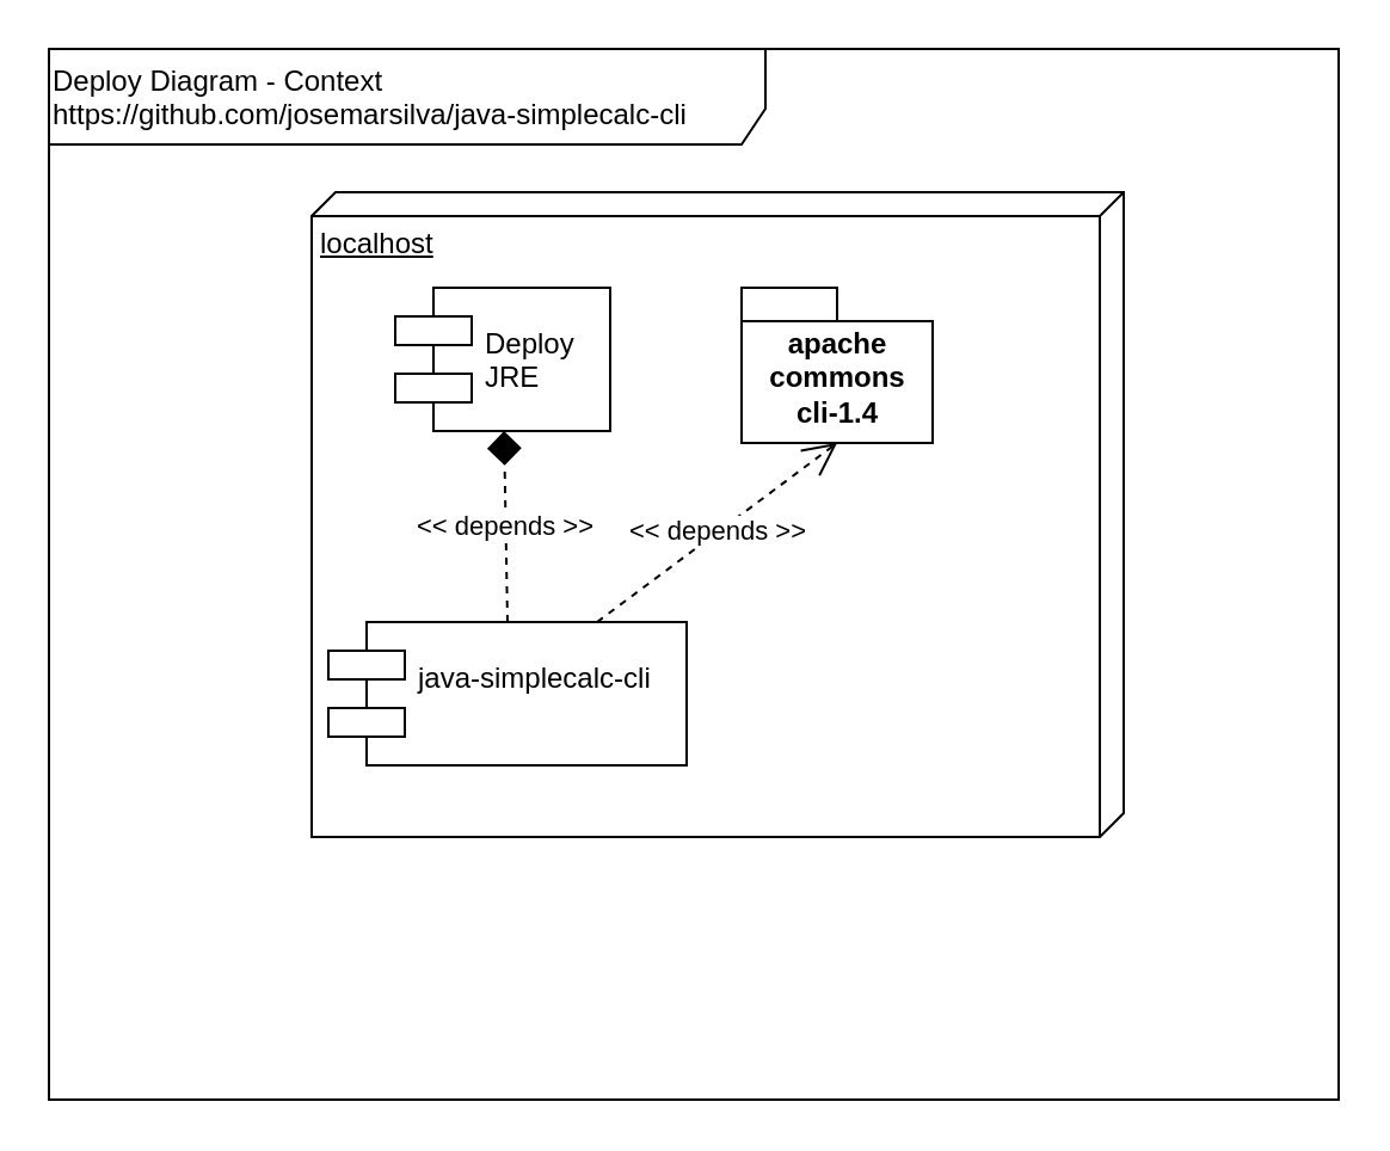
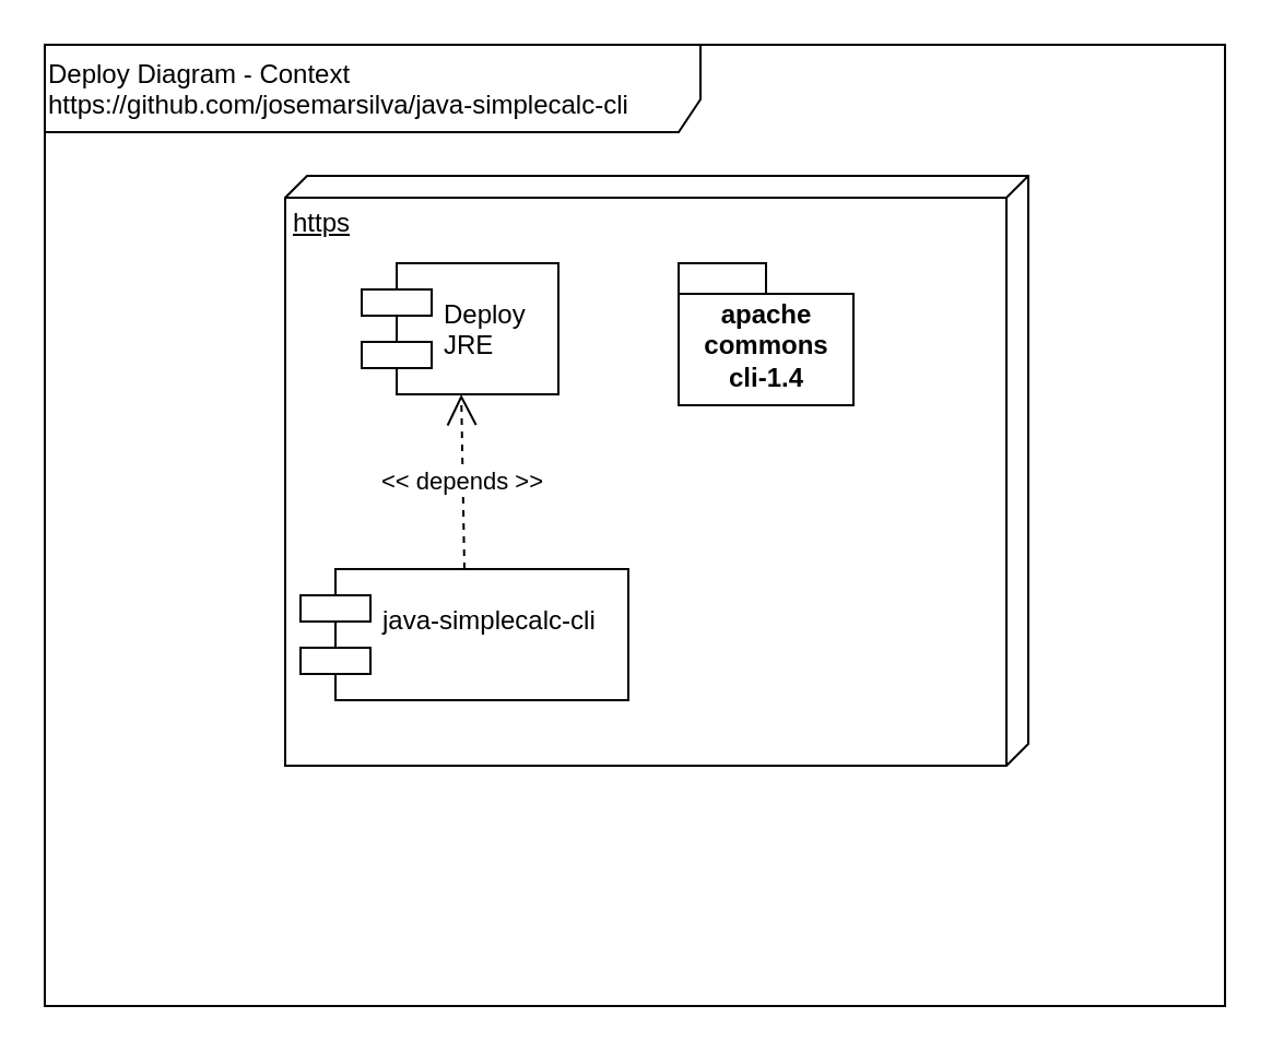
- <mxCell id="3" value="localhost" style="verticalAlign=top;align=left;spacingTop=8;spacingLeft=2;spacingRight=12;shape=cube;size=10;direction=south;fontStyle=4;html=1;" vertex="1" parent="1"><mxGeometry x="130" y="80" width="340" height="270" as="geometry" /></mxCell>
+ <mxCell id="3" value="https" style="verticalAlign=top;align=left;spacingTop=8;spacingLeft=2;spacingRight=12;shape=cube;size=10;direction=south;fontStyle=4;html=1;" vertex="1" parent="1"><mxGeometry x="130" y="80" width="340" height="270" as="geometry" /></mxCell>
- <mxCell id="6" value="&amp;lt;&amp;lt; depends &amp;gt;&amp;gt;" style="endArrow=diamond;endSize=12;dashed=1;html=1;exitX=0.5;exitY=0;exitDx=0;exitDy=0;" edge="1" parent="1" source="5" target="4"><mxGeometry width="160" relative="1" as="geometry"><mxPoint x="300" y="190" as="sourcePoint" /><mxPoint x="460" y="190" as="targetPoint" /></mxGeometry></mxCell>
+ <mxCell id="6" value="&amp;lt;&amp;lt; depends &amp;gt;&amp;gt;" style="endArrow=open;endSize=12;dashed=1;html=1;exitX=0.5;exitY=0;exitDx=0;exitDy=0;" edge="1" parent="1" source="5" target="4"><mxGeometry width="160" relative="1" as="geometry"><mxPoint x="300" y="190" as="sourcePoint" /><mxPoint x="460" y="190" as="targetPoint" /></mxGeometry></mxCell>
- <mxCell id="8" value="&amp;lt;&amp;lt; depends &amp;gt;&amp;gt;" style="endArrow=open;endSize=12;dashed=1;html=1;exitX=0.75;exitY=0;exitDx=0;exitDy=0;entryX=0.5;entryY=1;entryDx=0;entryDy=0;entryPerimeter=0;" edge="1" parent="1" source="5" target="7"><mxGeometry width="160" relative="1" as="geometry"><mxPoint x="220" y="270" as="sourcePoint" /><mxPoint x="220" y="190" as="targetPoint" /></mxGeometry></mxCell>
